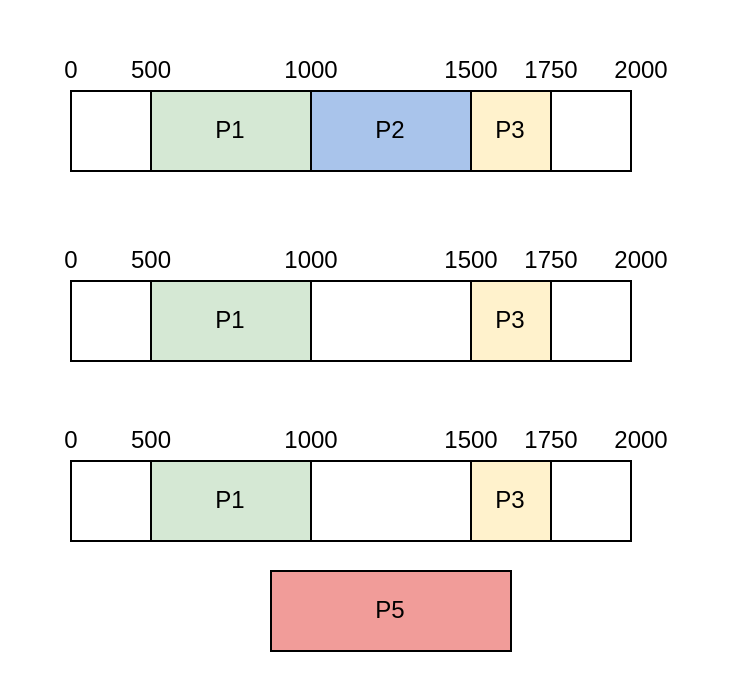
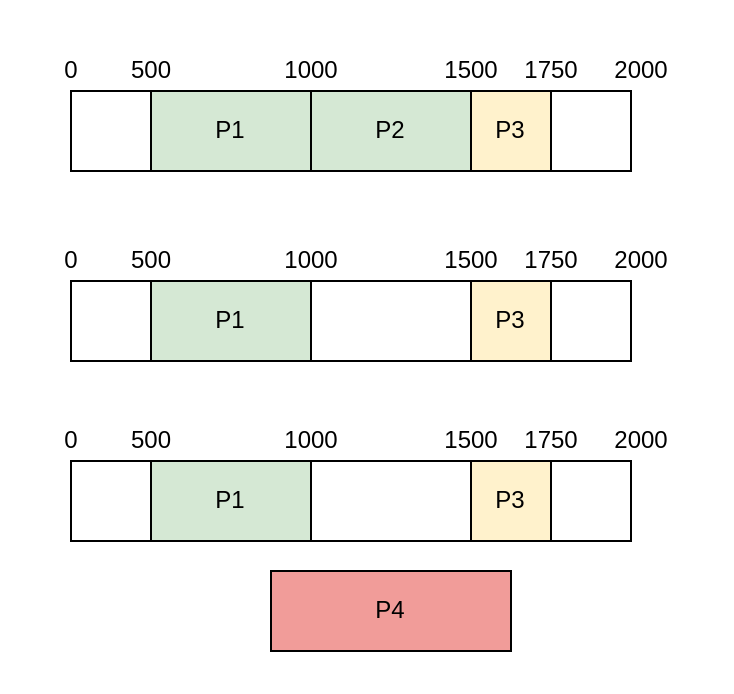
- <mxCell id="7" value="P2" style="rounded=0;whiteSpace=wrap;html=1;fillColor=#A9C4EB;" vertex="1" parent="1"><mxGeometry x="155" y="45" width="80" height="40" as="geometry" /></mxCell>
+ <mxCell id="7" value="P2" style="rounded=0;whiteSpace=wrap;html=1;fillColor=#d5e8d4;" vertex="1" parent="1"><mxGeometry x="155" y="45" width="80" height="40" as="geometry" /></mxCell>
- <mxCell id="30" value="P5" style="rounded=0;whiteSpace=wrap;html=1;fillColor=#F19C99;" vertex="1" parent="1"><mxGeometry x="135" y="285" width="120" height="40" as="geometry" /></mxCell>
+ <mxCell id="30" value="P4" style="rounded=0;whiteSpace=wrap;html=1;fillColor=#F19C99;" vertex="1" parent="1"><mxGeometry x="135" y="285" width="120" height="40" as="geometry" /></mxCell>
